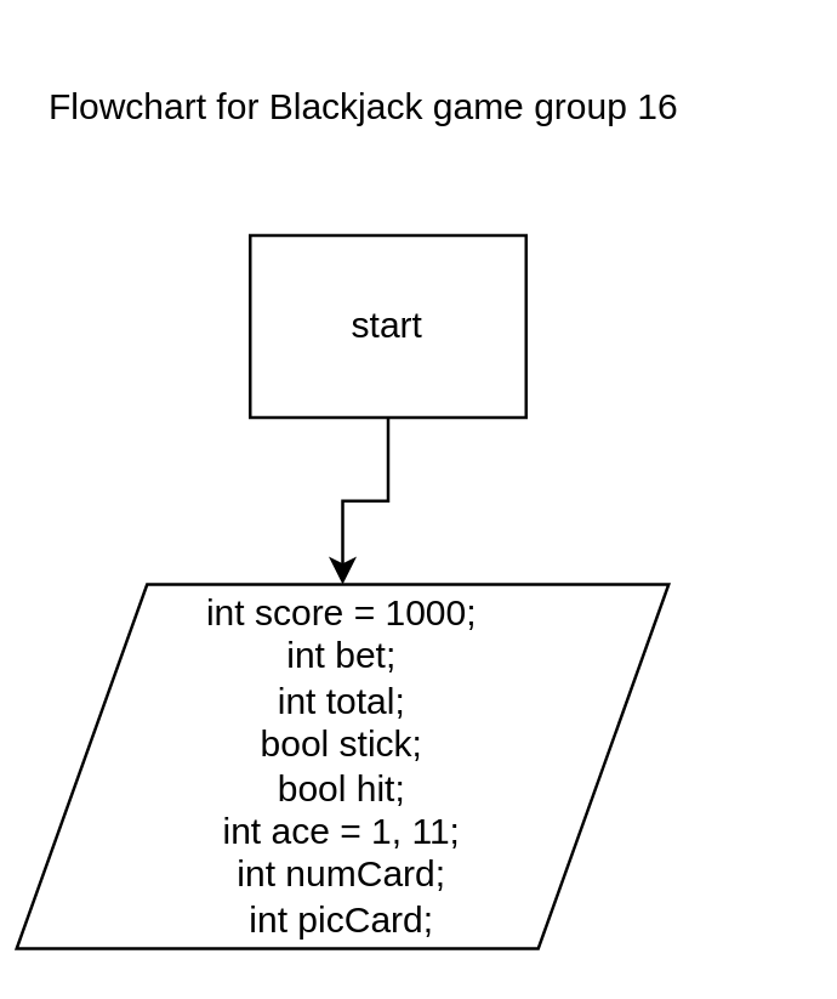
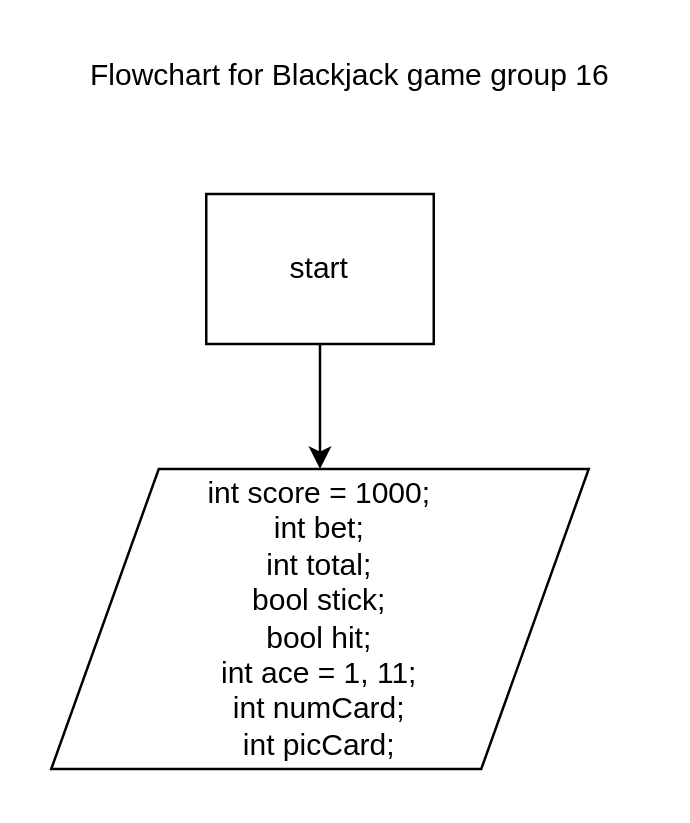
- <mxCell id="4" value="Flowchart for Blackjack game group 16&lt;br&gt;" style="text;html=1;resizable=0;points=[];autosize=1;align=left;verticalAlign=top;spacingTop=-4;" vertex="1" parent="1"><mxGeometry x="14" y="25" width="220" height="20" as="geometry" /></mxCell>
+ <mxCell id="4" value="Flowchart for Blackjack game group 16&lt;br&gt;" style="text;html=1;resizable=0;points=[];autosize=1;align=left;verticalAlign=top;spacingTop=-4;" vertex="1" parent="1"><mxGeometry x="34" y="20" width="220" height="20" as="geometry" /></mxCell>
- <mxCell id="5" value="int score = 1000;&lt;br&gt;int bet;&lt;br&gt;int total;&lt;br&gt;bool stick;&lt;br&gt;bool hit;&lt;br&gt;int ace = 1, 11;&lt;br&gt;int numCard;&lt;br&gt;int picCard;&lt;br&gt;" style="shape=parallelogram;perimeter=parallelogramPerimeter;whiteSpace=wrap;html=1;" vertex="1" parent="1"><mxGeometry x="5" y="192" width="215" height="120" as="geometry" /></mxCell>
+ <mxCell id="5" value="int score = 1000;&lt;br&gt;int bet;&lt;br&gt;int total;&lt;br&gt;bool stick;&lt;br&gt;bool hit;&lt;br&gt;int ace = 1, 11;&lt;br&gt;int numCard;&lt;br&gt;int picCard;&lt;br&gt;" style="shape=parallelogram;perimeter=parallelogramPerimeter;whiteSpace=wrap;html=1;" vertex="1" parent="1"><mxGeometry x="20" y="187" width="215" height="120" as="geometry" /></mxCell>
